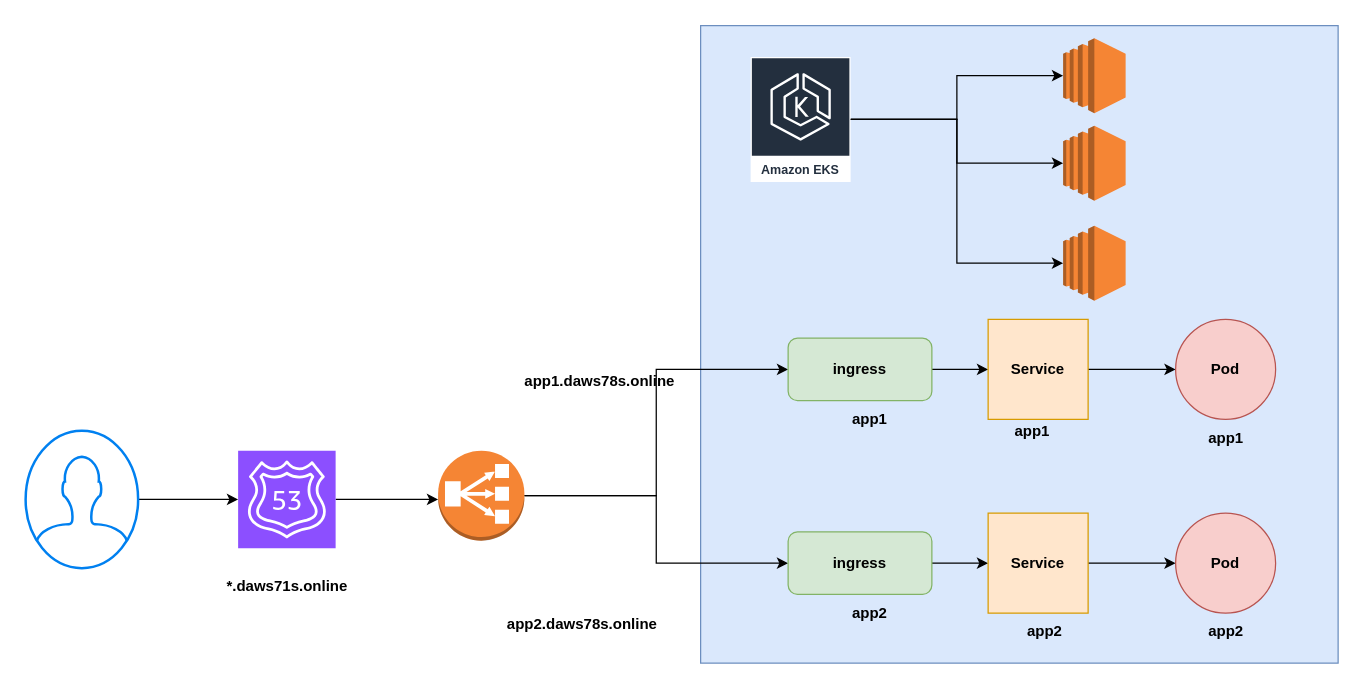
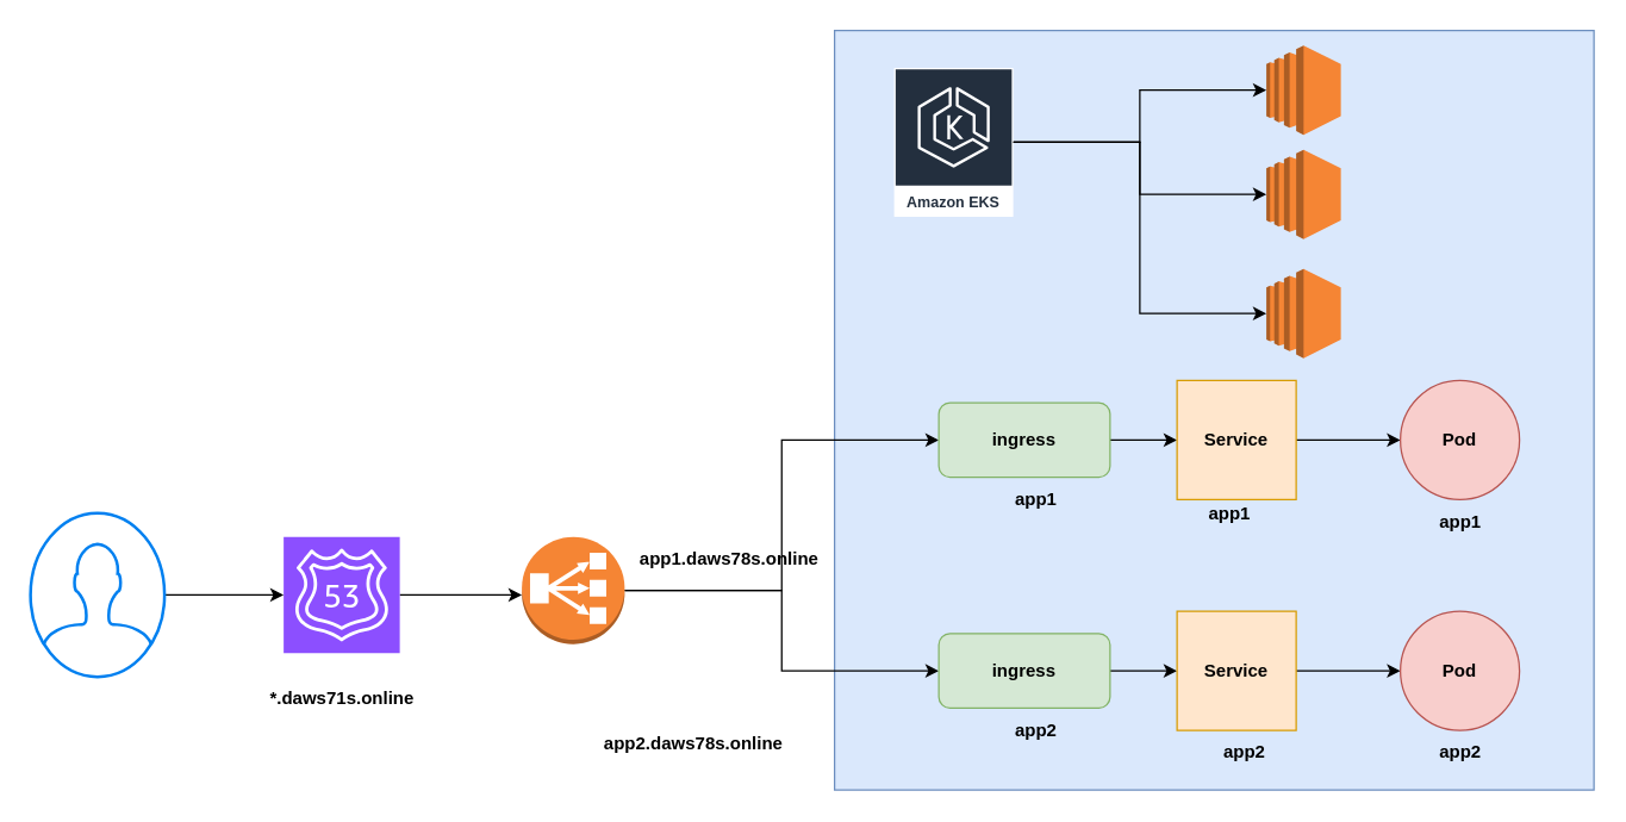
- <mxCell id="23" value="&lt;b&gt;app1.daws78s.online&lt;/b&gt;" style="text;html=1;align=center;verticalAlign=middle;resizable=0;points=[];autosize=1;strokeColor=none;fillColor=none;" vertex="1" parent="1"><mxGeometry x="409" y="290" width="140" height="30" as="geometry" /></mxCell>
+ <mxCell id="23" value="&lt;b&gt;app1.daws78s.online&lt;/b&gt;" style="text;html=1;align=center;verticalAlign=middle;resizable=0;points=[];autosize=1;strokeColor=none;fillColor=none;" vertex="1" parent="1"><mxGeometry x="419" y="360" width="140" height="30" as="geometry" /></mxCell>
